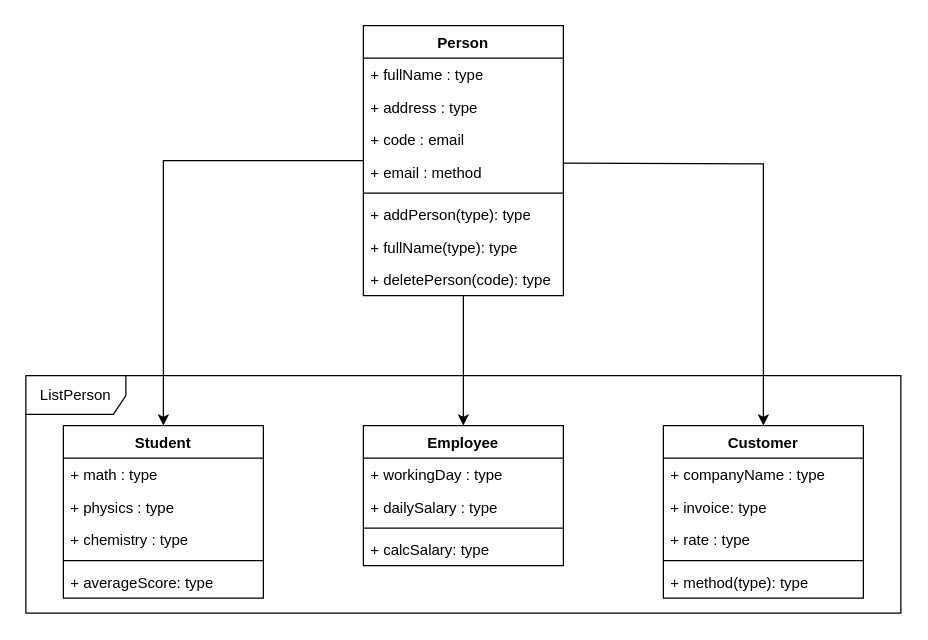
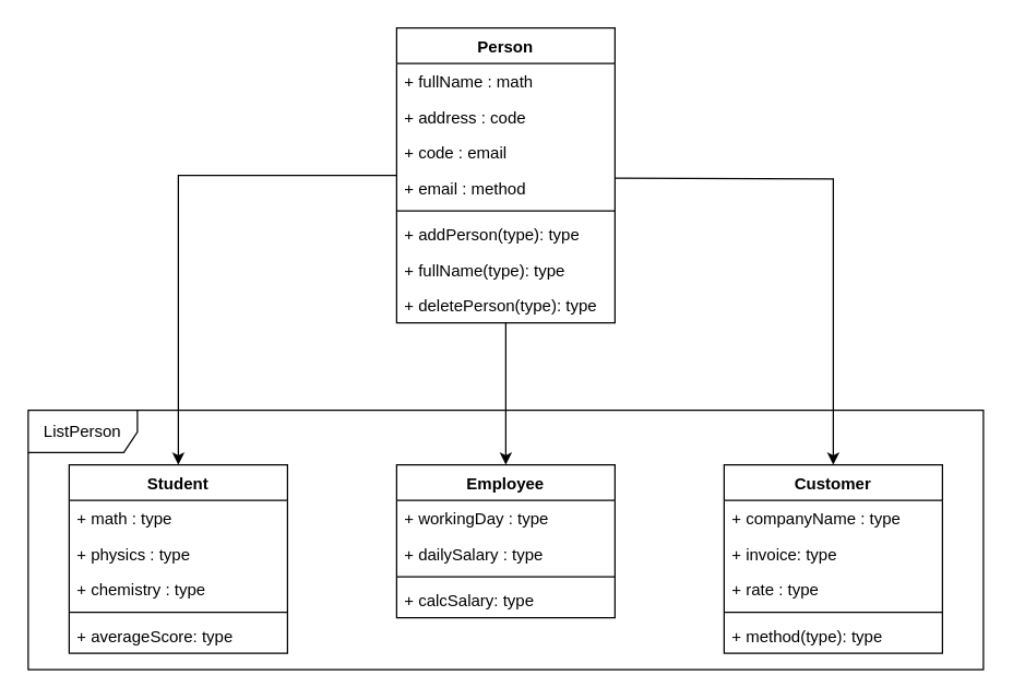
- <mxCell id="5" value="+ fullName : type" style="text;strokeColor=none;fillColor=none;align=left;verticalAlign=top;spacingLeft=4;spacingRight=4;overflow=hidden;rotatable=0;points=[[0,0.5],[1,0.5]];portConstraint=eastwest;whiteSpace=wrap;html=1;" parent="4" vertex="1"><mxGeometry y="26" width="160" height="26" as="geometry" /></mxCell>
+ <mxCell id="5" value="+ fullName : math" style="text;strokeColor=none;fillColor=none;align=left;verticalAlign=top;spacingLeft=4;spacingRight=4;overflow=hidden;rotatable=0;points=[[0,0.5],[1,0.5]];portConstraint=eastwest;whiteSpace=wrap;html=1;" parent="4" vertex="1"><mxGeometry y="26" width="160" height="26" as="geometry" /></mxCell>
- <mxCell id="6" value="+ address : type" style="text;strokeColor=none;fillColor=none;align=left;verticalAlign=top;spacingLeft=4;spacingRight=4;overflow=hidden;rotatable=0;points=[[0,0.5],[1,0.5]];portConstraint=eastwest;whiteSpace=wrap;html=1;" parent="4" vertex="1"><mxGeometry y="52" width="160" height="26" as="geometry" /></mxCell>
+ <mxCell id="6" value="+ address : code" style="text;strokeColor=none;fillColor=none;align=left;verticalAlign=top;spacingLeft=4;spacingRight=4;overflow=hidden;rotatable=0;points=[[0,0.5],[1,0.5]];portConstraint=eastwest;whiteSpace=wrap;html=1;" parent="4" vertex="1"><mxGeometry y="52" width="160" height="26" as="geometry" /></mxCell>
- <mxCell id="12" value="+ deletePerson(code): type" style="text;strokeColor=none;fillColor=none;align=left;verticalAlign=top;spacingLeft=4;spacingRight=4;overflow=hidden;rotatable=0;points=[[0,0.5],[1,0.5]];portConstraint=eastwest;whiteSpace=wrap;html=1;" vertex="1" parent="4"><mxGeometry y="190" width="160" height="26" as="geometry" /></mxCell>
+ <mxCell id="12" value="+ deletePerson(type): type" style="text;strokeColor=none;fillColor=none;align=left;verticalAlign=top;spacingLeft=4;spacingRight=4;overflow=hidden;rotatable=0;points=[[0,0.5],[1,0.5]];portConstraint=eastwest;whiteSpace=wrap;html=1;" vertex="1" parent="4"><mxGeometry y="190" width="160" height="26" as="geometry" /></mxCell>
